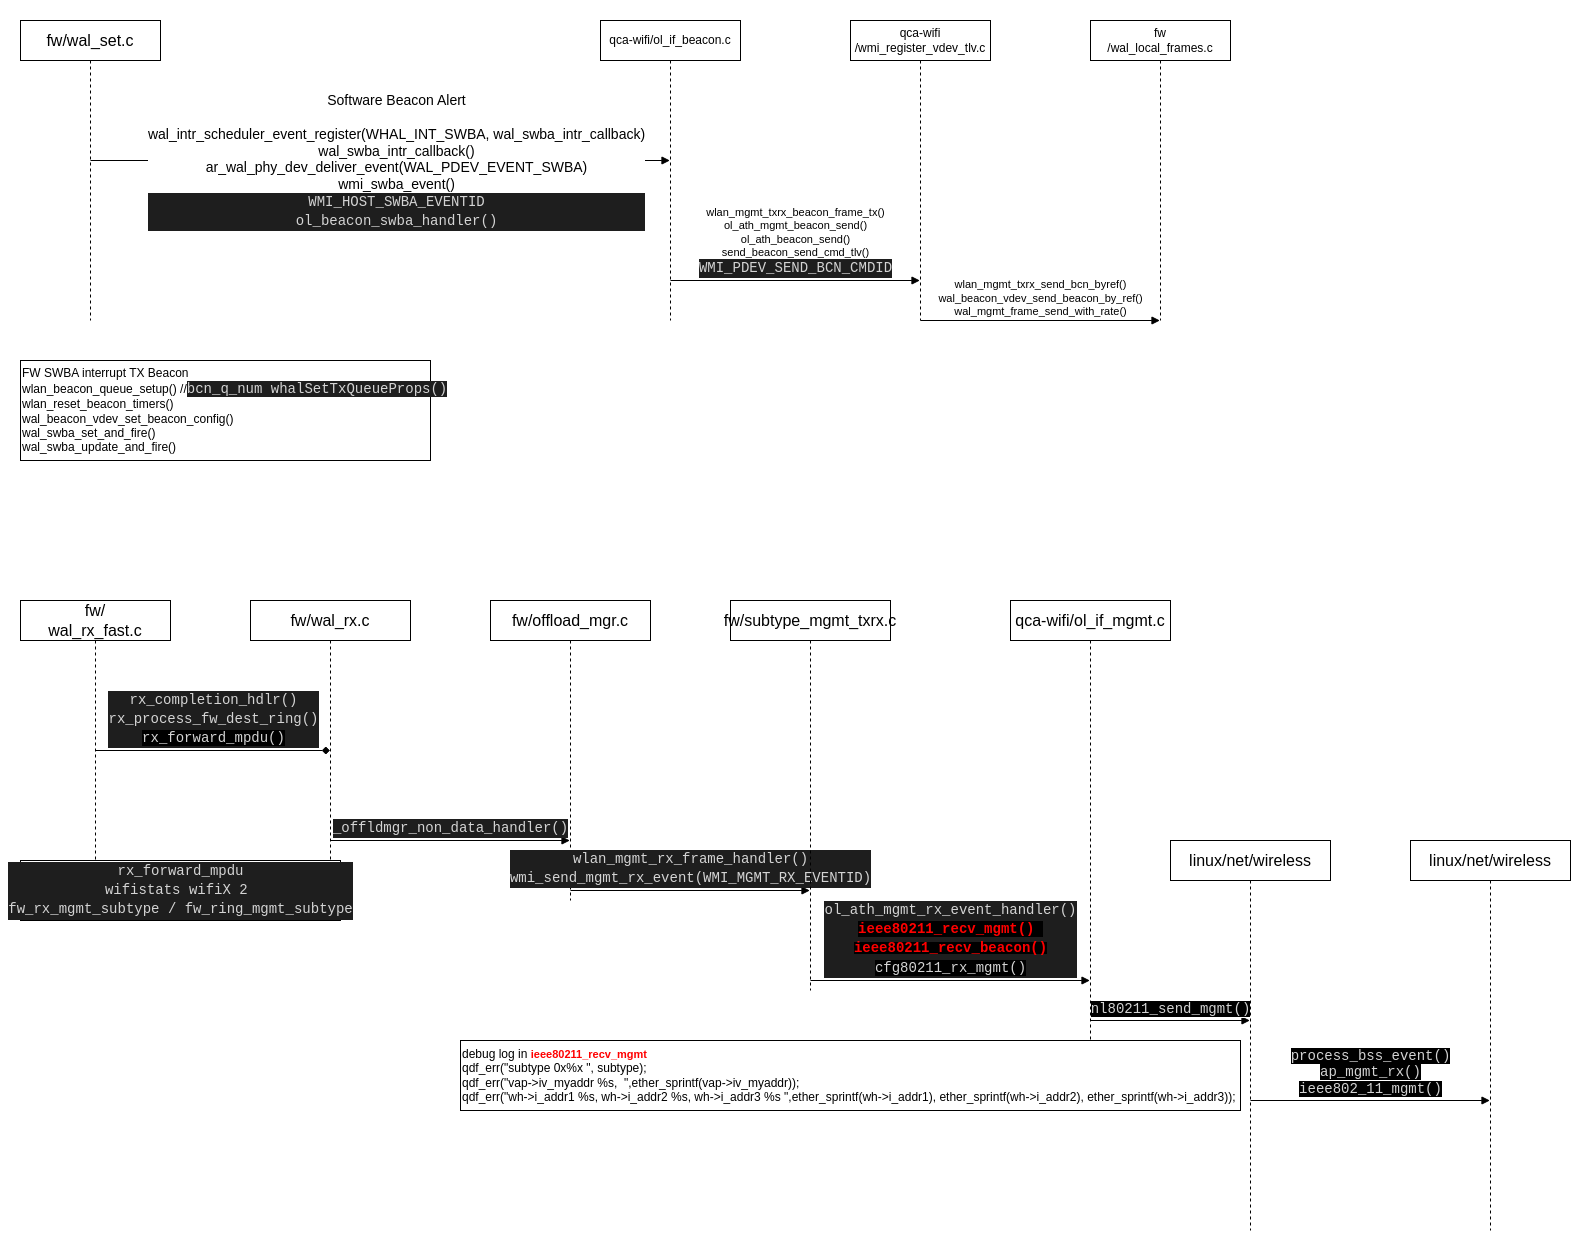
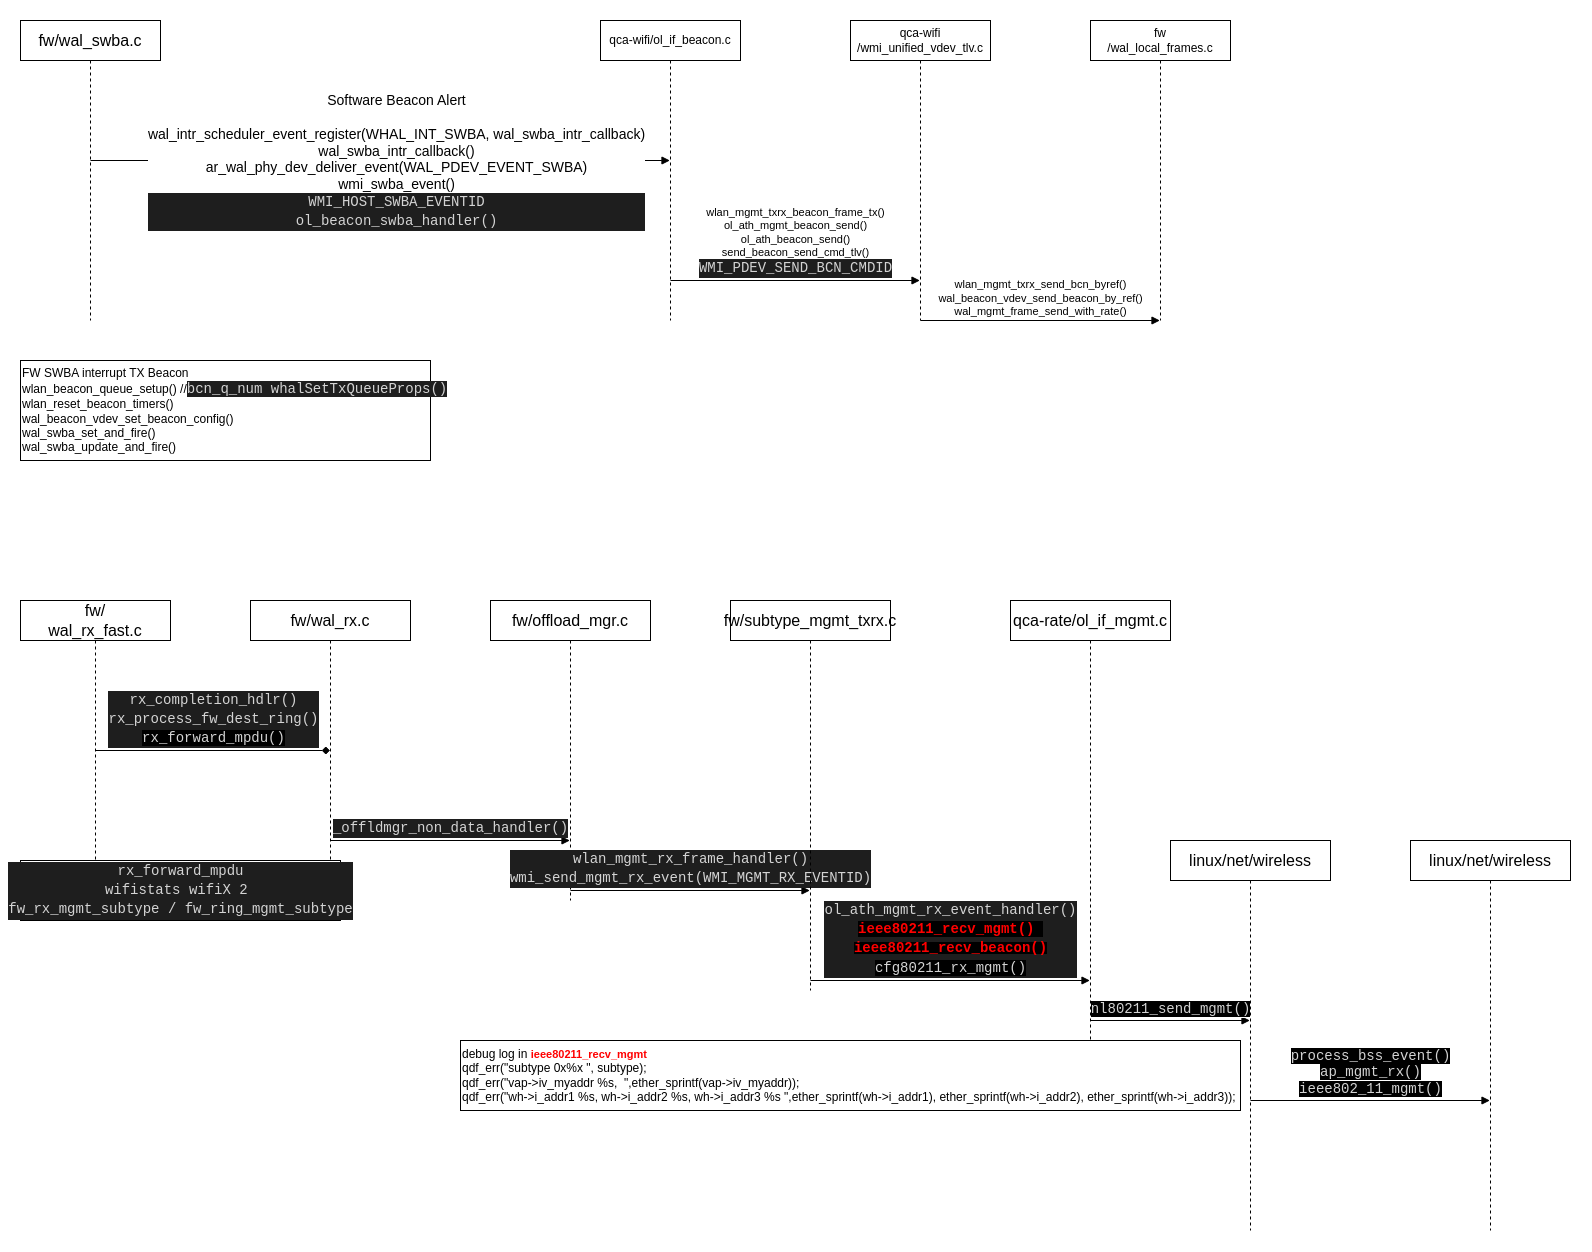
- <mxCell id="2" value="&lt;font size=&quot;3&quot;&gt;fw/wal_set.c&lt;/font&gt;" style="shape=umlLifeline;perimeter=lifelinePerimeter;whiteSpace=wrap;html=1;container=1;collapsible=0;recursiveResize=0;outlineConnect=0;" parent="1" vertex="1"><mxGeometry x="20" y="20" width="140" height="300" as="geometry" /></mxCell>
+ <mxCell id="2" value="&lt;font size=&quot;3&quot;&gt;fw/wal_swba.c&lt;/font&gt;" style="shape=umlLifeline;perimeter=lifelinePerimeter;whiteSpace=wrap;html=1;container=1;collapsible=0;recursiveResize=0;outlineConnect=0;" parent="1" vertex="1"><mxGeometry x="20" y="20" width="140" height="300" as="geometry" /></mxCell>
- <mxCell id="22" value="qca-wifi&lt;br&gt;/wmi_register_vdev_tlv.c" style="shape=umlLifeline;perimeter=lifelinePerimeter;whiteSpace=wrap;html=1;container=1;collapsible=0;recursiveResize=0;outlineConnect=0;" vertex="1" parent="1"><mxGeometry x="850" y="20" width="140" height="300" as="geometry" /></mxCell>
+ <mxCell id="22" value="qca-wifi&lt;br&gt;/wmi_unified_vdev_tlv.c" style="shape=umlLifeline;perimeter=lifelinePerimeter;whiteSpace=wrap;html=1;container=1;collapsible=0;recursiveResize=0;outlineConnect=0;" vertex="1" parent="1"><mxGeometry x="850" y="20" width="140" height="300" as="geometry" /></mxCell>
- <mxCell id="16" value="&lt;span style=&quot;font-size: medium&quot;&gt;qca-wifi/&lt;/span&gt;&lt;span style=&quot;font-size: medium&quot;&gt;ol_if_mgmt.c&lt;/span&gt;" style="shape=umlLifeline;perimeter=lifelinePerimeter;whiteSpace=wrap;html=1;container=1;collapsible=0;recursiveResize=0;outlineConnect=0;" parent="1" vertex="1"><mxGeometry x="1010" y="600" width="160" height="440" as="geometry" /></mxCell>
+ <mxCell id="16" value="&lt;span style=&quot;font-size: medium&quot;&gt;qca-rate/&lt;/span&gt;&lt;span style=&quot;font-size: medium&quot;&gt;ol_if_mgmt.c&lt;/span&gt;" style="shape=umlLifeline;perimeter=lifelinePerimeter;whiteSpace=wrap;html=1;container=1;collapsible=0;recursiveResize=0;outlineConnect=0;" parent="1" vertex="1"><mxGeometry x="1010" y="600" width="160" height="440" as="geometry" /></mxCell>
